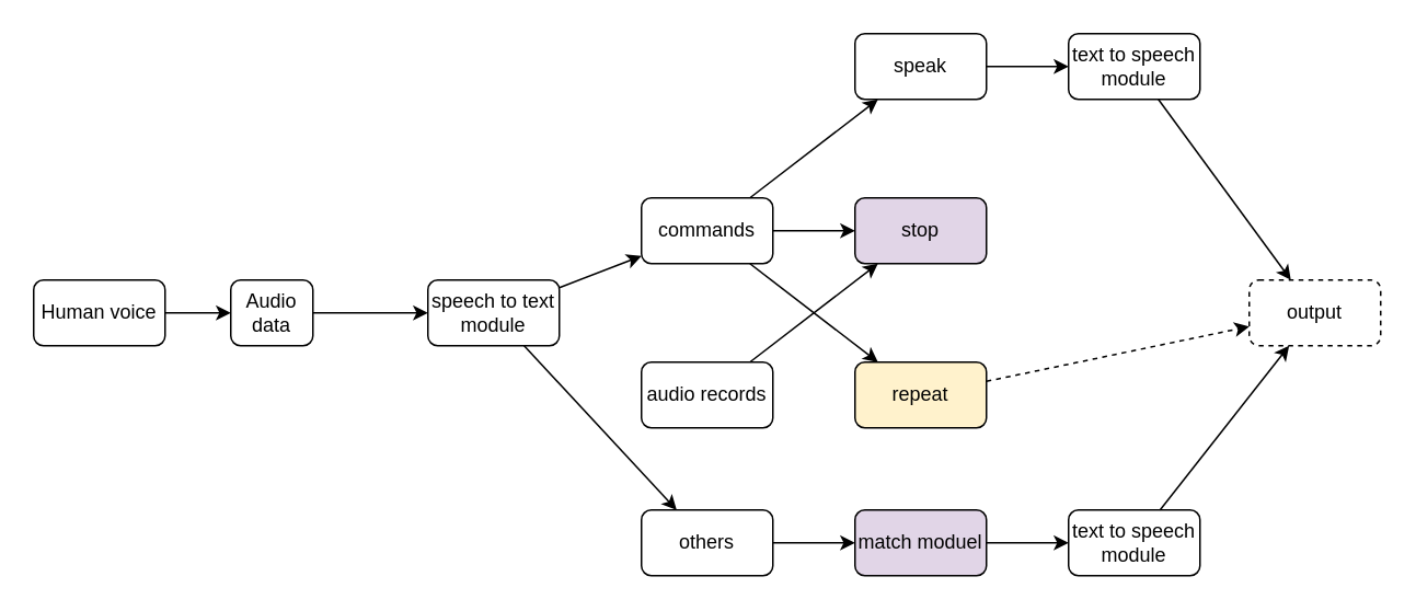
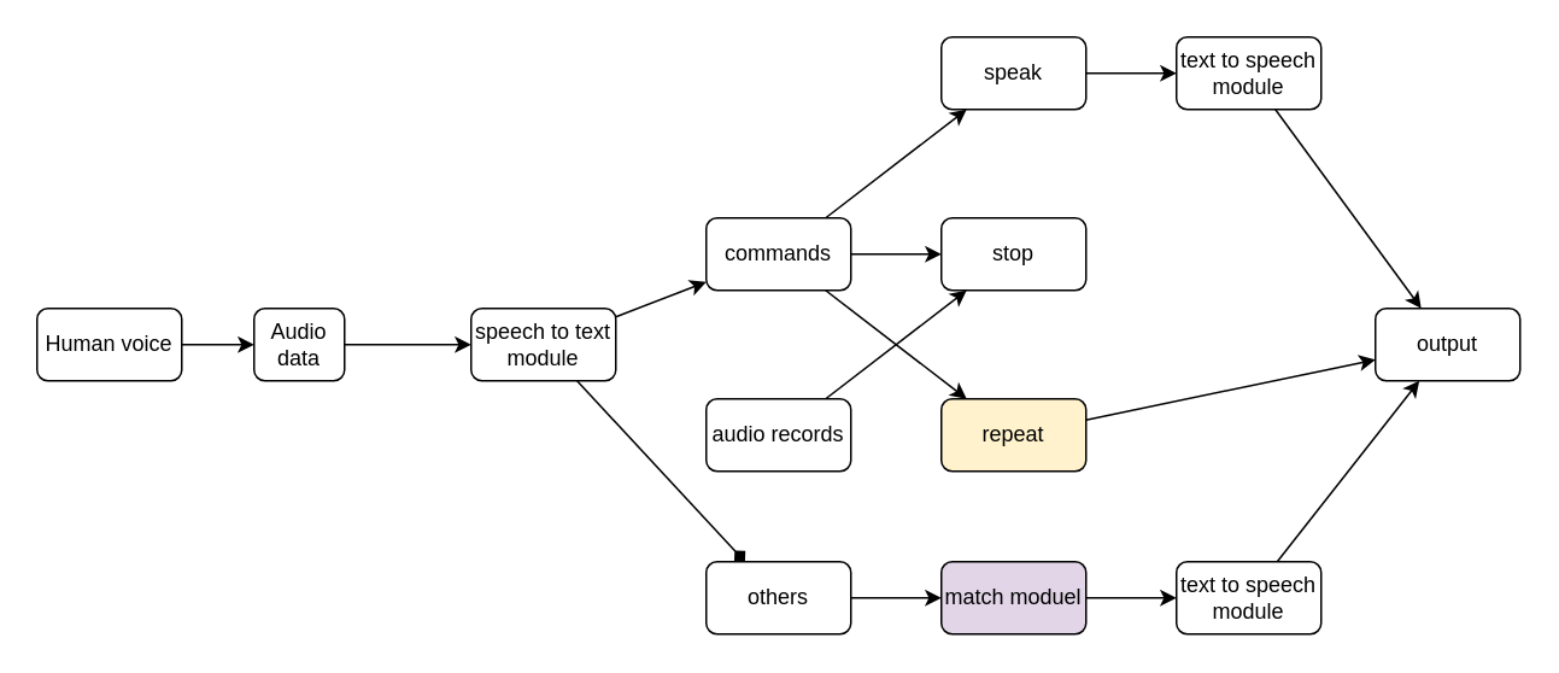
- <mxCell id="7" value="stop" style="rounded=1;whiteSpace=wrap;html=1;fontSize=12;glass=0;strokeWidth=1;shadow=0;fillColor=#e1d5e7;" parent="1" vertex="1"><mxGeometry x="520" y="120" width="80" height="40" as="geometry" /></mxCell>
+ <mxCell id="7" value="stop" style="rounded=1;whiteSpace=wrap;html=1;fontSize=12;glass=0;strokeWidth=1;shadow=0;" parent="1" vertex="1"><mxGeometry x="520" y="120" width="80" height="40" as="geometry" /></mxCell>
- <mxCell id="11" value="output" style="rounded=1;whiteSpace=wrap;html=1;fontSize=12;glass=0;strokeWidth=1;shadow=0;dashed=1;" parent="1" vertex="1"><mxGeometry x="760" y="170" width="80" height="40" as="geometry" /></mxCell>
+ <mxCell id="11" value="output" style="rounded=1;whiteSpace=wrap;html=1;fontSize=12;glass=0;strokeWidth=1;shadow=0;" parent="1" vertex="1"><mxGeometry x="760" y="170" width="80" height="40" as="geometry" /></mxCell>
- <mxCell id="19" value="" style="endArrow=classic;html=1;dashed=1;" parent="1" source="8" target="11" edge="1"><mxGeometry width="50" height="50" relative="1" as="geometry"><mxPoint x="320" y="340" as="sourcePoint" /><mxPoint x="660" y="240" as="targetPoint" /></mxGeometry></mxCell>
+ <mxCell id="19" value="" style="endArrow=classic;html=1;" parent="1" source="8" target="11" edge="1"><mxGeometry width="50" height="50" relative="1" as="geometry"><mxPoint x="320" y="340" as="sourcePoint" /><mxPoint x="660" y="240" as="targetPoint" /></mxGeometry></mxCell>
- <mxCell id="25" value="" style="endArrow=classic;html=1;" parent="1" source="4" target="12" edge="1"><mxGeometry width="50" height="50" relative="1" as="geometry"><mxPoint x="260" y="280" as="sourcePoint" /><mxPoint x="310" y="230" as="targetPoint" /></mxGeometry></mxCell>
+ <mxCell id="25" value="" style="endArrow=diamond;html=1;" parent="1" source="4" target="12" edge="1"><mxGeometry width="50" height="50" relative="1" as="geometry"><mxPoint x="260" y="280" as="sourcePoint" /><mxPoint x="310" y="230" as="targetPoint" /></mxGeometry></mxCell>
